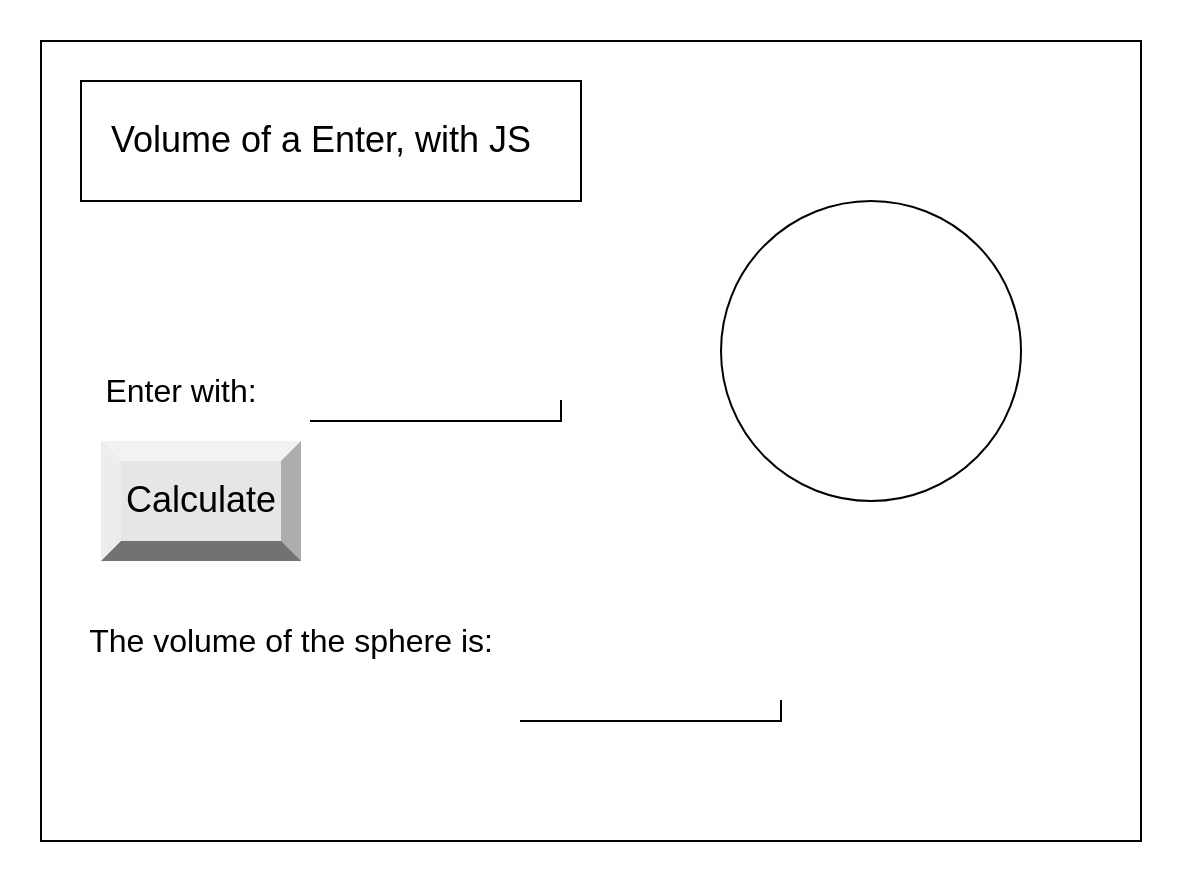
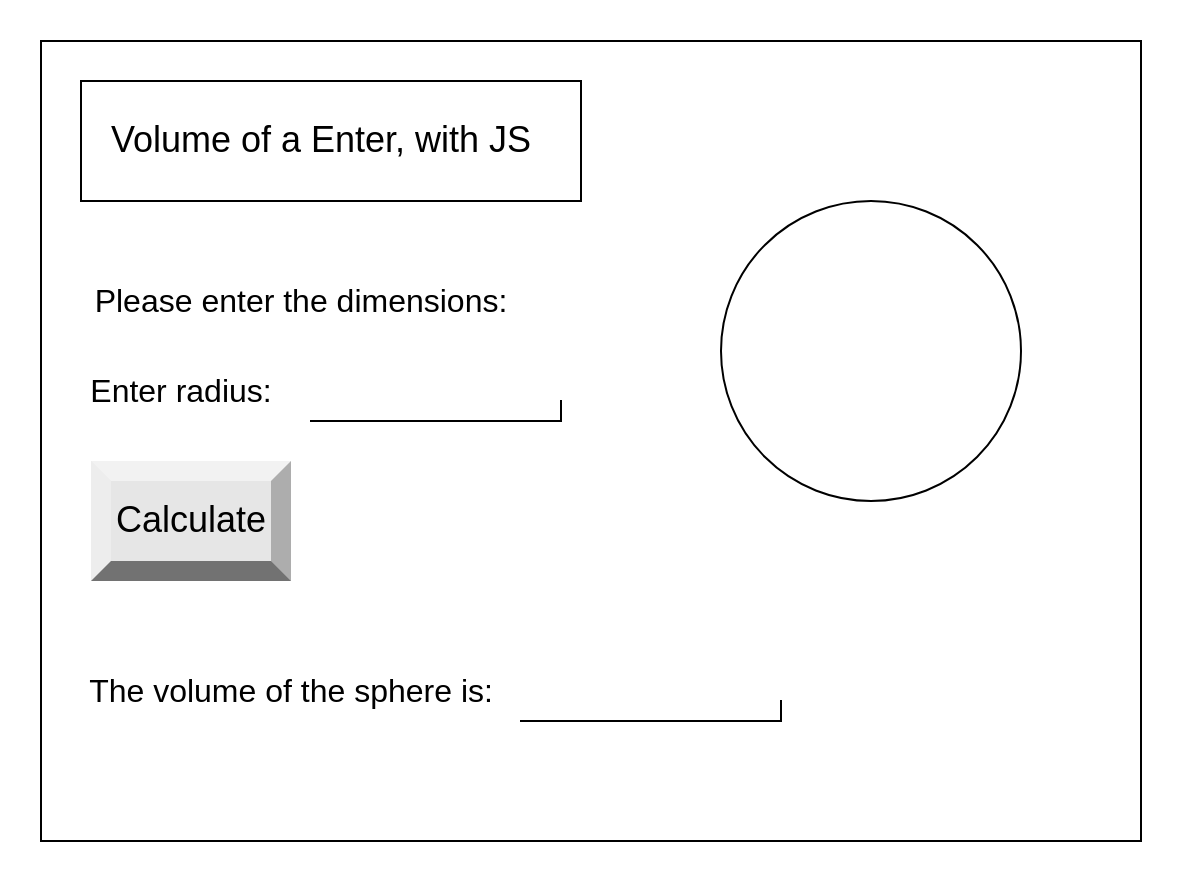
+ <mxCell id="11" value="Please enter the dimensions:" style="text;html=1;align=center;verticalAlign=middle;resizable=0;points=[];autosize=1;strokeColor=none;fillColor=none;fontSize=16;" vertex="1" parent="1"><mxGeometry x="40" y="140" width="220" height="20" as="geometry" /></mxCell>
- <mxCell id="5" value="&lt;font style=&quot;font-size: 16px&quot;&gt;Enter with:&lt;/font&gt;" style="text;html=1;resizable=0;autosize=1;align=center;verticalAlign=middle;points=[];fillColor=none;strokeColor=none;rounded=0;fontSize=18;" vertex="1" parent="1"><mxGeometry x="35" y="180" width="110" height="30" as="geometry" /></mxCell>
+ <mxCell id="5" value="&lt;font style=&quot;font-size: 16px&quot;&gt;Enter radius:&lt;/font&gt;" style="text;html=1;resizable=0;autosize=1;align=center;verticalAlign=middle;points=[];fillColor=none;strokeColor=none;rounded=0;fontSize=18;" vertex="1" parent="1"><mxGeometry x="35" y="180" width="110" height="30" as="geometry" /></mxCell>
- <mxCell id="7" value="Calculate" style="labelPosition=center;verticalLabelPosition=middle;align=center;html=1;shape=mxgraph.basic.shaded_button;dx=10;fillColor=#E6E6E6;strokeColor=none;fontSize=18;" vertex="1" parent="1"><mxGeometry x="50" y="220" width="100" height="60" as="geometry" /></mxCell>
+ <mxCell id="7" value="Calculate" style="labelPosition=center;verticalLabelPosition=middle;align=center;html=1;shape=mxgraph.basic.shaded_button;dx=10;fillColor=#E6E6E6;strokeColor=none;fontSize=18;" vertex="1" parent="1"><mxGeometry x="45" y="230" width="100" height="60" as="geometry" /></mxCell>
- <mxCell id="8" value="&lt;font style=&quot;font-size: 16px&quot;&gt;The volume of the sphere is:&lt;/font&gt;" style="text;html=1;resizable=0;autosize=1;align=center;verticalAlign=middle;points=[];fillColor=none;strokeColor=none;rounded=0;fontSize=18;" vertex="1" parent="1"><mxGeometry x="35" y="305" width="220" height="30" as="geometry" /></mxCell>
+ <mxCell id="8" value="&lt;font style=&quot;font-size: 16px&quot;&gt;The volume of the sphere is:&lt;/font&gt;" style="text;html=1;resizable=0;autosize=1;align=center;verticalAlign=middle;points=[];fillColor=none;strokeColor=none;rounded=0;fontSize=18;" vertex="1" parent="1"><mxGeometry x="35" y="330" width="220" height="30" as="geometry" /></mxCell>
